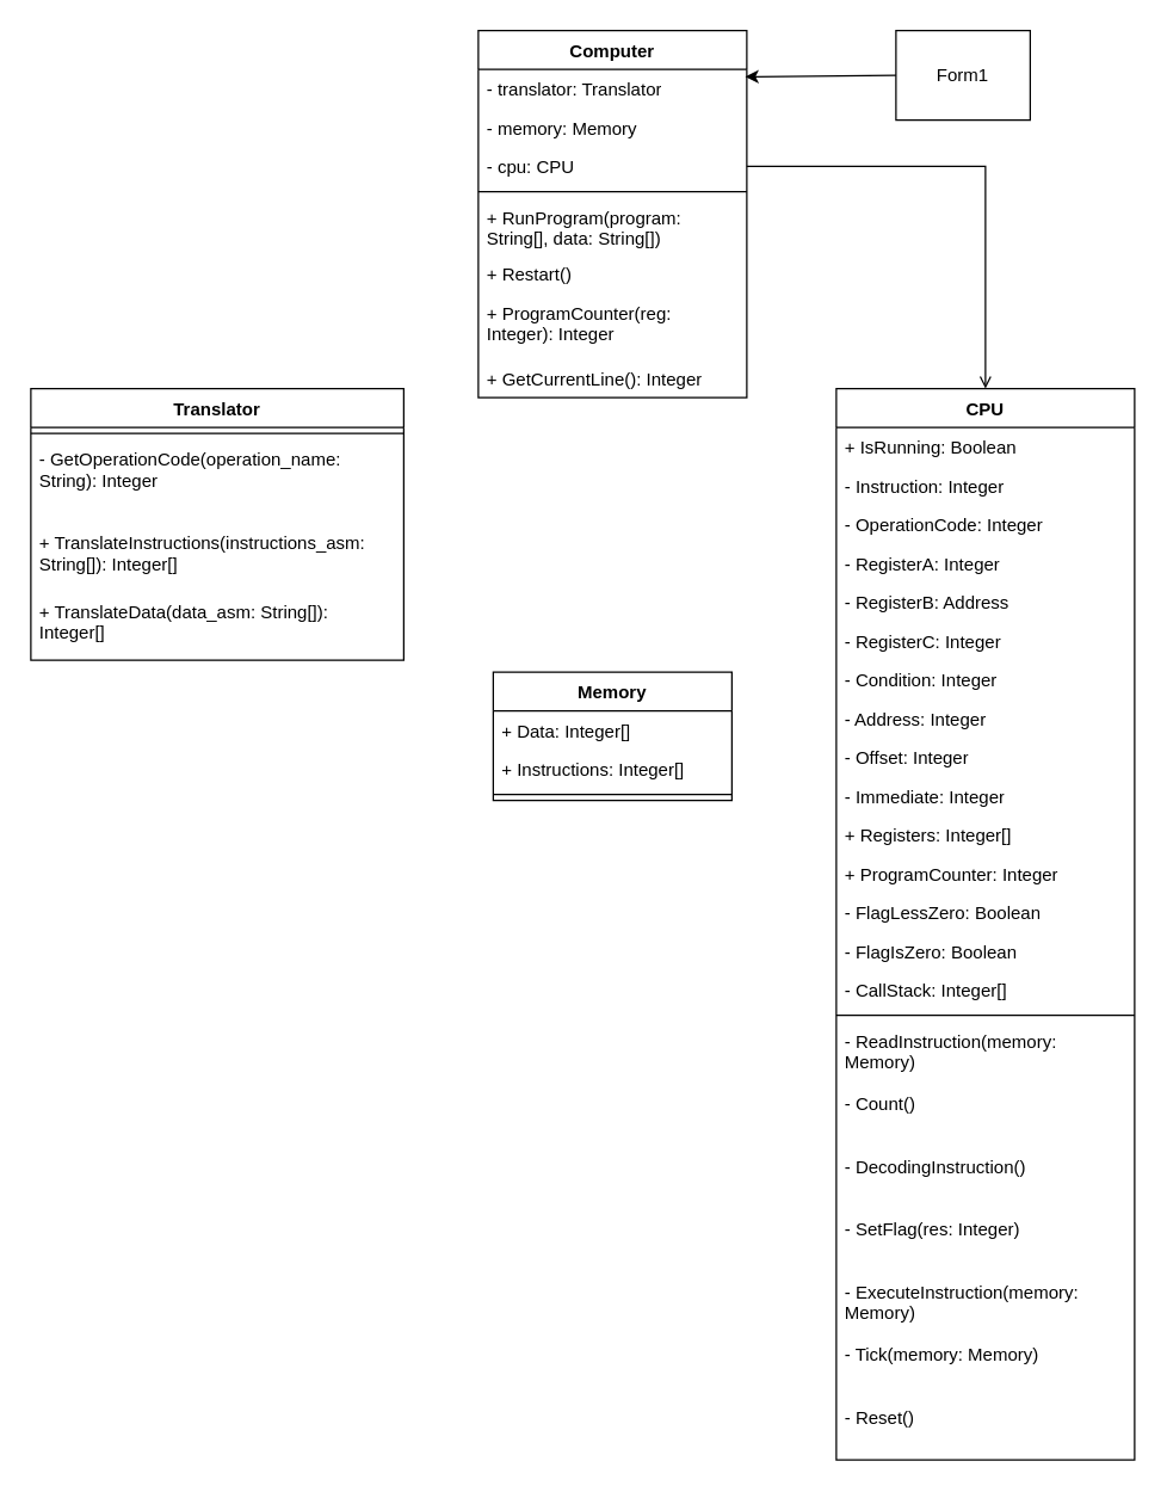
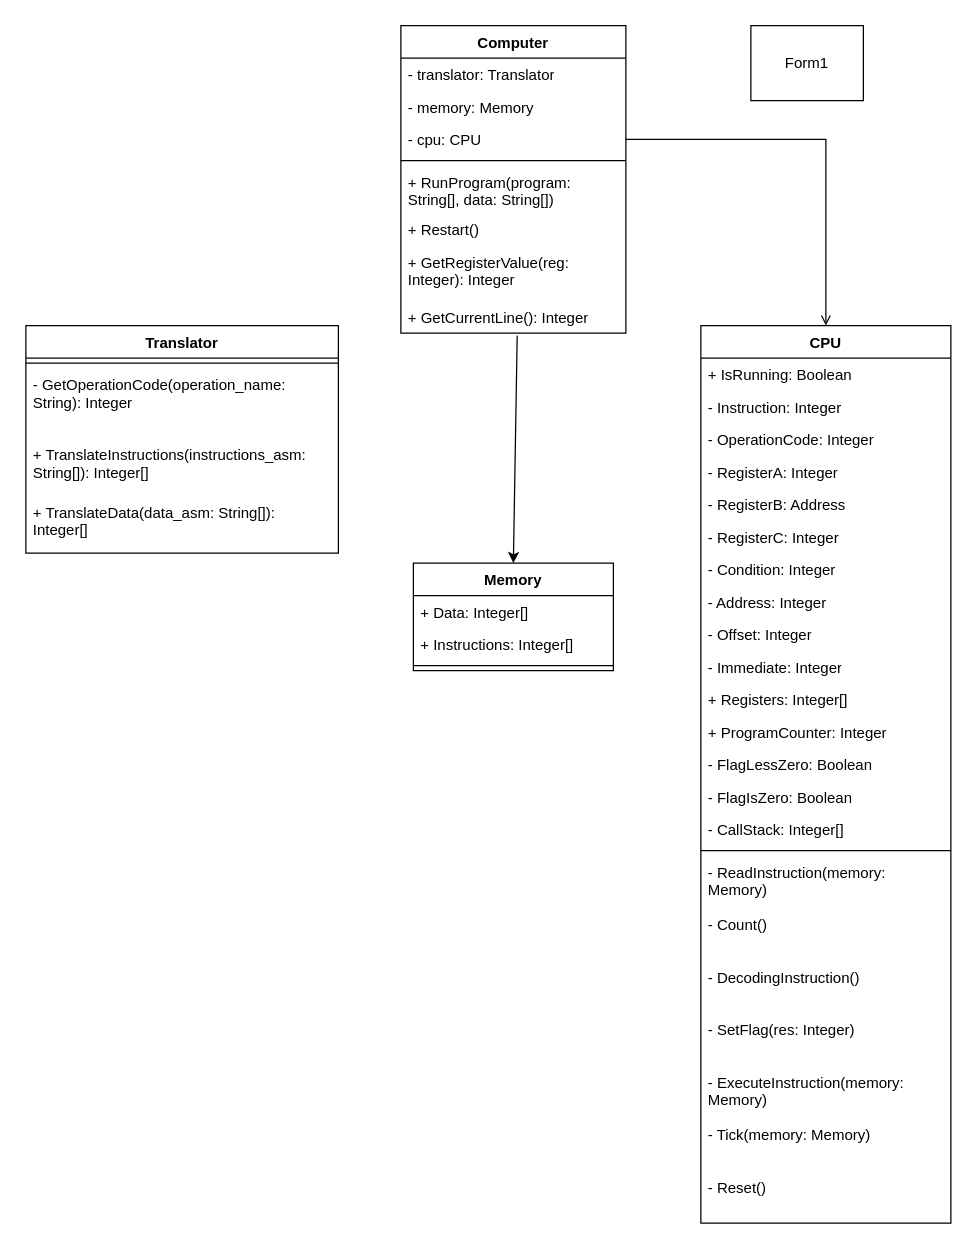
- <mxCell id="47" value="" style="endArrow=classic;html=1;rounded=0;exitX=0;exitY=0.5;exitDx=0;exitDy=0;entryX=0.994;entryY=0.192;entryDx=0;entryDy=0;entryPerimeter=0;" edge="1" parent="1" source="45" target="36"><mxGeometry width="50" height="50" relative="1" as="geometry"><mxPoint x="530" y="30" as="sourcePoint" /><mxPoint x="530" y="0" as="targetPoint" /></mxGeometry></mxCell>
- <mxCell id="42" value="+ ProgramCounter(reg: Integer): Integer" style="text;strokeColor=none;fillColor=none;align=left;verticalAlign=top;spacingLeft=4;spacingRight=4;overflow=hidden;rotatable=0;points=[[0,0.5],[1,0.5]];portConstraint=eastwest;whiteSpace=wrap;html=1;" vertex="1" parent="35"><mxGeometry y="176" width="180" height="44" as="geometry" /></mxCell>
+ <mxCell id="42" value="+ GetRegisterValue(reg: Integer): Integer" style="text;strokeColor=none;fillColor=none;align=left;verticalAlign=top;spacingLeft=4;spacingRight=4;overflow=hidden;rotatable=0;points=[[0,0.5],[1,0.5]];portConstraint=eastwest;whiteSpace=wrap;html=1;" vertex="1" parent="35"><mxGeometry y="176" width="180" height="44" as="geometry" /></mxCell>
+ <mxCell id="44" value="" style="endArrow=classic;html=1;rounded=0;entryX=0.5;entryY=0;entryDx=0;entryDy=0;exitX=0.517;exitY=1.077;exitDx=0;exitDy=0;exitPerimeter=0;" edge="1" parent="1" source="43" target="2"><mxGeometry width="50" height="50" relative="1" as="geometry"><mxPoint x="430" y="280" as="sourcePoint" /><mxPoint x="620" y="402" as="targetPoint" /></mxGeometry></mxCell>
